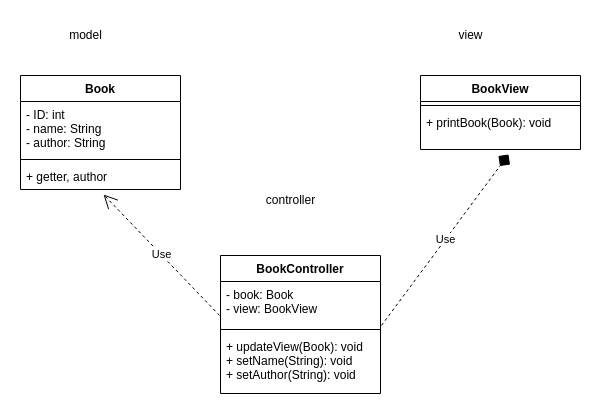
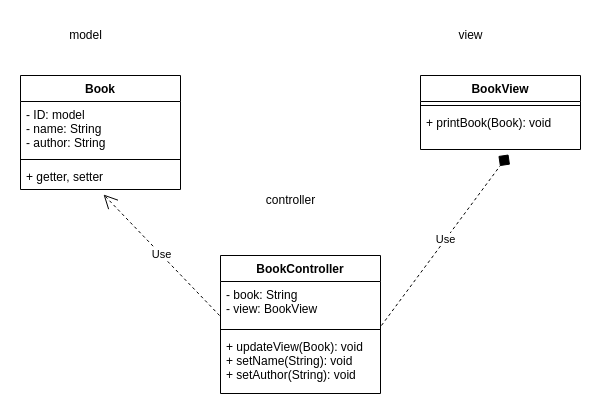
- <mxCell id="3" value="- ID: int&#10;- name: String&#10;- author: String" style="text;strokeColor=none;fillColor=none;align=left;verticalAlign=top;spacingLeft=4;spacingRight=4;overflow=hidden;rotatable=0;points=[[0,0.5],[1,0.5]];portConstraint=eastwest;" parent="2" vertex="1"><mxGeometry y="26" width="160" height="54" as="geometry" /></mxCell>
+ <mxCell id="3" value="- ID: model&#10;- name: String&#10;- author: String" style="text;strokeColor=none;fillColor=none;align=left;verticalAlign=top;spacingLeft=4;spacingRight=4;overflow=hidden;rotatable=0;points=[[0,0.5],[1,0.5]];portConstraint=eastwest;" parent="2" vertex="1"><mxGeometry y="26" width="160" height="54" as="geometry" /></mxCell>
- <mxCell id="5" value="+ getter, author" style="text;strokeColor=none;fillColor=none;align=left;verticalAlign=top;spacingLeft=4;spacingRight=4;overflow=hidden;rotatable=0;points=[[0,0.5],[1,0.5]];portConstraint=eastwest;" parent="2" vertex="1"><mxGeometry y="88" width="160" height="26" as="geometry" /></mxCell>
+ <mxCell id="5" value="+ getter, setter" style="text;strokeColor=none;fillColor=none;align=left;verticalAlign=top;spacingLeft=4;spacingRight=4;overflow=hidden;rotatable=0;points=[[0,0.5],[1,0.5]];portConstraint=eastwest;" parent="2" vertex="1"><mxGeometry y="88" width="160" height="26" as="geometry" /></mxCell>
- <mxCell id="10" value="- book: Book&#10;- view: BookView" style="text;strokeColor=none;fillColor=none;align=left;verticalAlign=top;spacingLeft=4;spacingRight=4;overflow=hidden;rotatable=0;points=[[0,0.5],[1,0.5]];portConstraint=eastwest;" parent="9" vertex="1"><mxGeometry y="26" width="160" height="44" as="geometry" /></mxCell>
+ <mxCell id="10" value="- book: String&#10;- view: BookView" style="text;strokeColor=none;fillColor=none;align=left;verticalAlign=top;spacingLeft=4;spacingRight=4;overflow=hidden;rotatable=0;points=[[0,0.5],[1,0.5]];portConstraint=eastwest;" parent="9" vertex="1"><mxGeometry y="26" width="160" height="44" as="geometry" /></mxCell>
